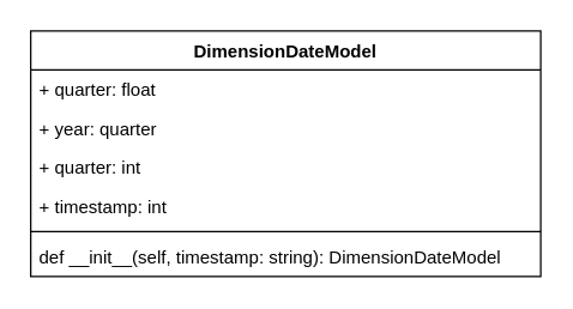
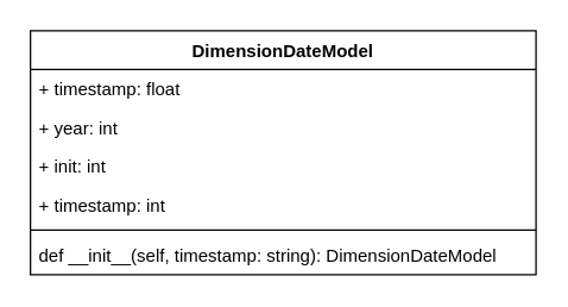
- <mxCell id="3" value="+ quarter: float" style="text;strokeColor=none;fillColor=none;align=left;verticalAlign=top;spacingLeft=4;spacingRight=4;overflow=hidden;rotatable=0;points=[[0,0.5],[1,0.5]];portConstraint=eastwest;" vertex="1" parent="2"><mxGeometry y="26" width="340" height="26" as="geometry" /></mxCell>
+ <mxCell id="3" value="+ timestamp: float" style="text;strokeColor=none;fillColor=none;align=left;verticalAlign=top;spacingLeft=4;spacingRight=4;overflow=hidden;rotatable=0;points=[[0,0.5],[1,0.5]];portConstraint=eastwest;" vertex="1" parent="2"><mxGeometry y="26" width="340" height="26" as="geometry" /></mxCell>
- <mxCell id="4" value="+ year: quarter" style="text;strokeColor=none;fillColor=none;align=left;verticalAlign=top;spacingLeft=4;spacingRight=4;overflow=hidden;rotatable=0;points=[[0,0.5],[1,0.5]];portConstraint=eastwest;" vertex="1" parent="2"><mxGeometry y="52" width="340" height="26" as="geometry" /></mxCell>
+ <mxCell id="4" value="+ year: int" style="text;strokeColor=none;fillColor=none;align=left;verticalAlign=top;spacingLeft=4;spacingRight=4;overflow=hidden;rotatable=0;points=[[0,0.5],[1,0.5]];portConstraint=eastwest;" vertex="1" parent="2"><mxGeometry y="52" width="340" height="26" as="geometry" /></mxCell>
- <mxCell id="5" value="+ quarter: int" style="text;strokeColor=none;fillColor=none;align=left;verticalAlign=top;spacingLeft=4;spacingRight=4;overflow=hidden;rotatable=0;points=[[0,0.5],[1,0.5]];portConstraint=eastwest;" vertex="1" parent="2"><mxGeometry y="78" width="340" height="26" as="geometry" /></mxCell>
+ <mxCell id="5" value="+ init: int" style="text;strokeColor=none;fillColor=none;align=left;verticalAlign=top;spacingLeft=4;spacingRight=4;overflow=hidden;rotatable=0;points=[[0,0.5],[1,0.5]];portConstraint=eastwest;" vertex="1" parent="2"><mxGeometry y="78" width="340" height="26" as="geometry" /></mxCell>
